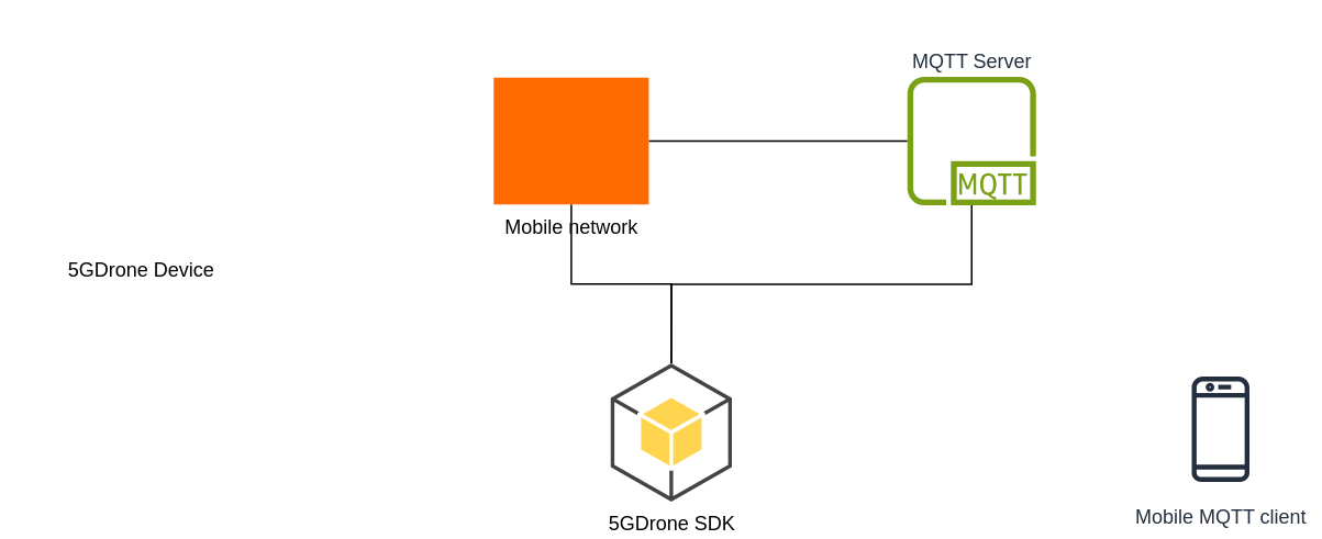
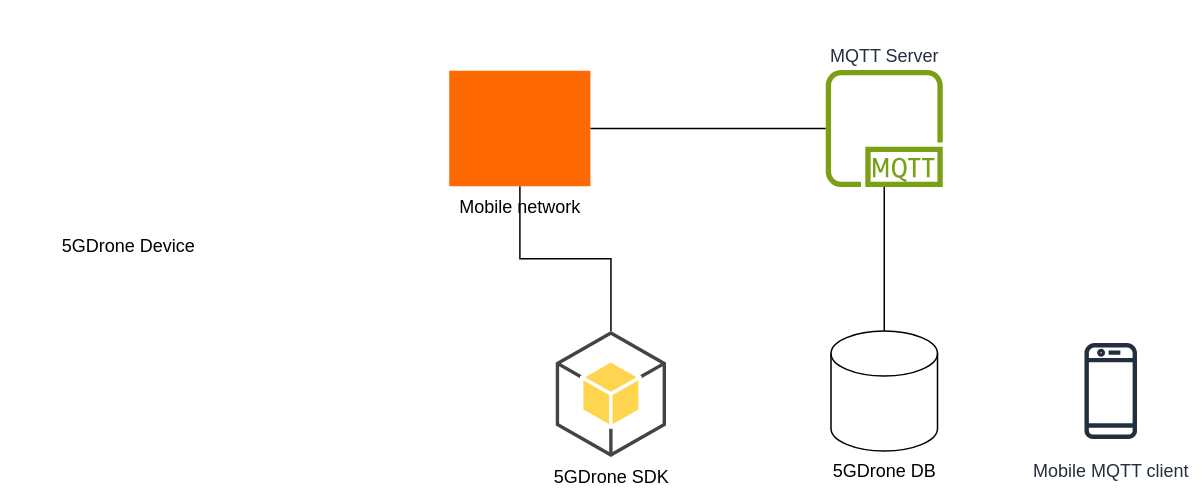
- <mxCell id="7" style="edgeStyle=orthogonalEdgeStyle;rounded=0;orthogonalLoop=1;jettySize=auto;html=1;exitX=0.5;exitY=0;exitDx=0;exitDy=0;exitPerimeter=0;endArrow=none;endFill=0;" edge="1" parent="1" source="8" target="6"><mxGeometry relative="1" as="geometry" /></mxCell>
+ <mxCell id="10" style="edgeStyle=orthogonalEdgeStyle;rounded=0;orthogonalLoop=1;jettySize=auto;html=1;endArrow=none;endFill=0;" edge="1" parent="1" source="11" target="6"><mxGeometry relative="1" as="geometry" /></mxCell>
+ <mxCell id="11" value="5GDrone DB" style="shape=cylinder3;whiteSpace=wrap;html=1;boundedLbl=1;backgroundOutline=1;size=15;labelPosition=center;verticalLabelPosition=bottom;align=center;verticalAlign=top;" vertex="1" parent="1"><mxGeometry x="553.5" y="220" width="71" height="80" as="geometry" /></mxCell>
